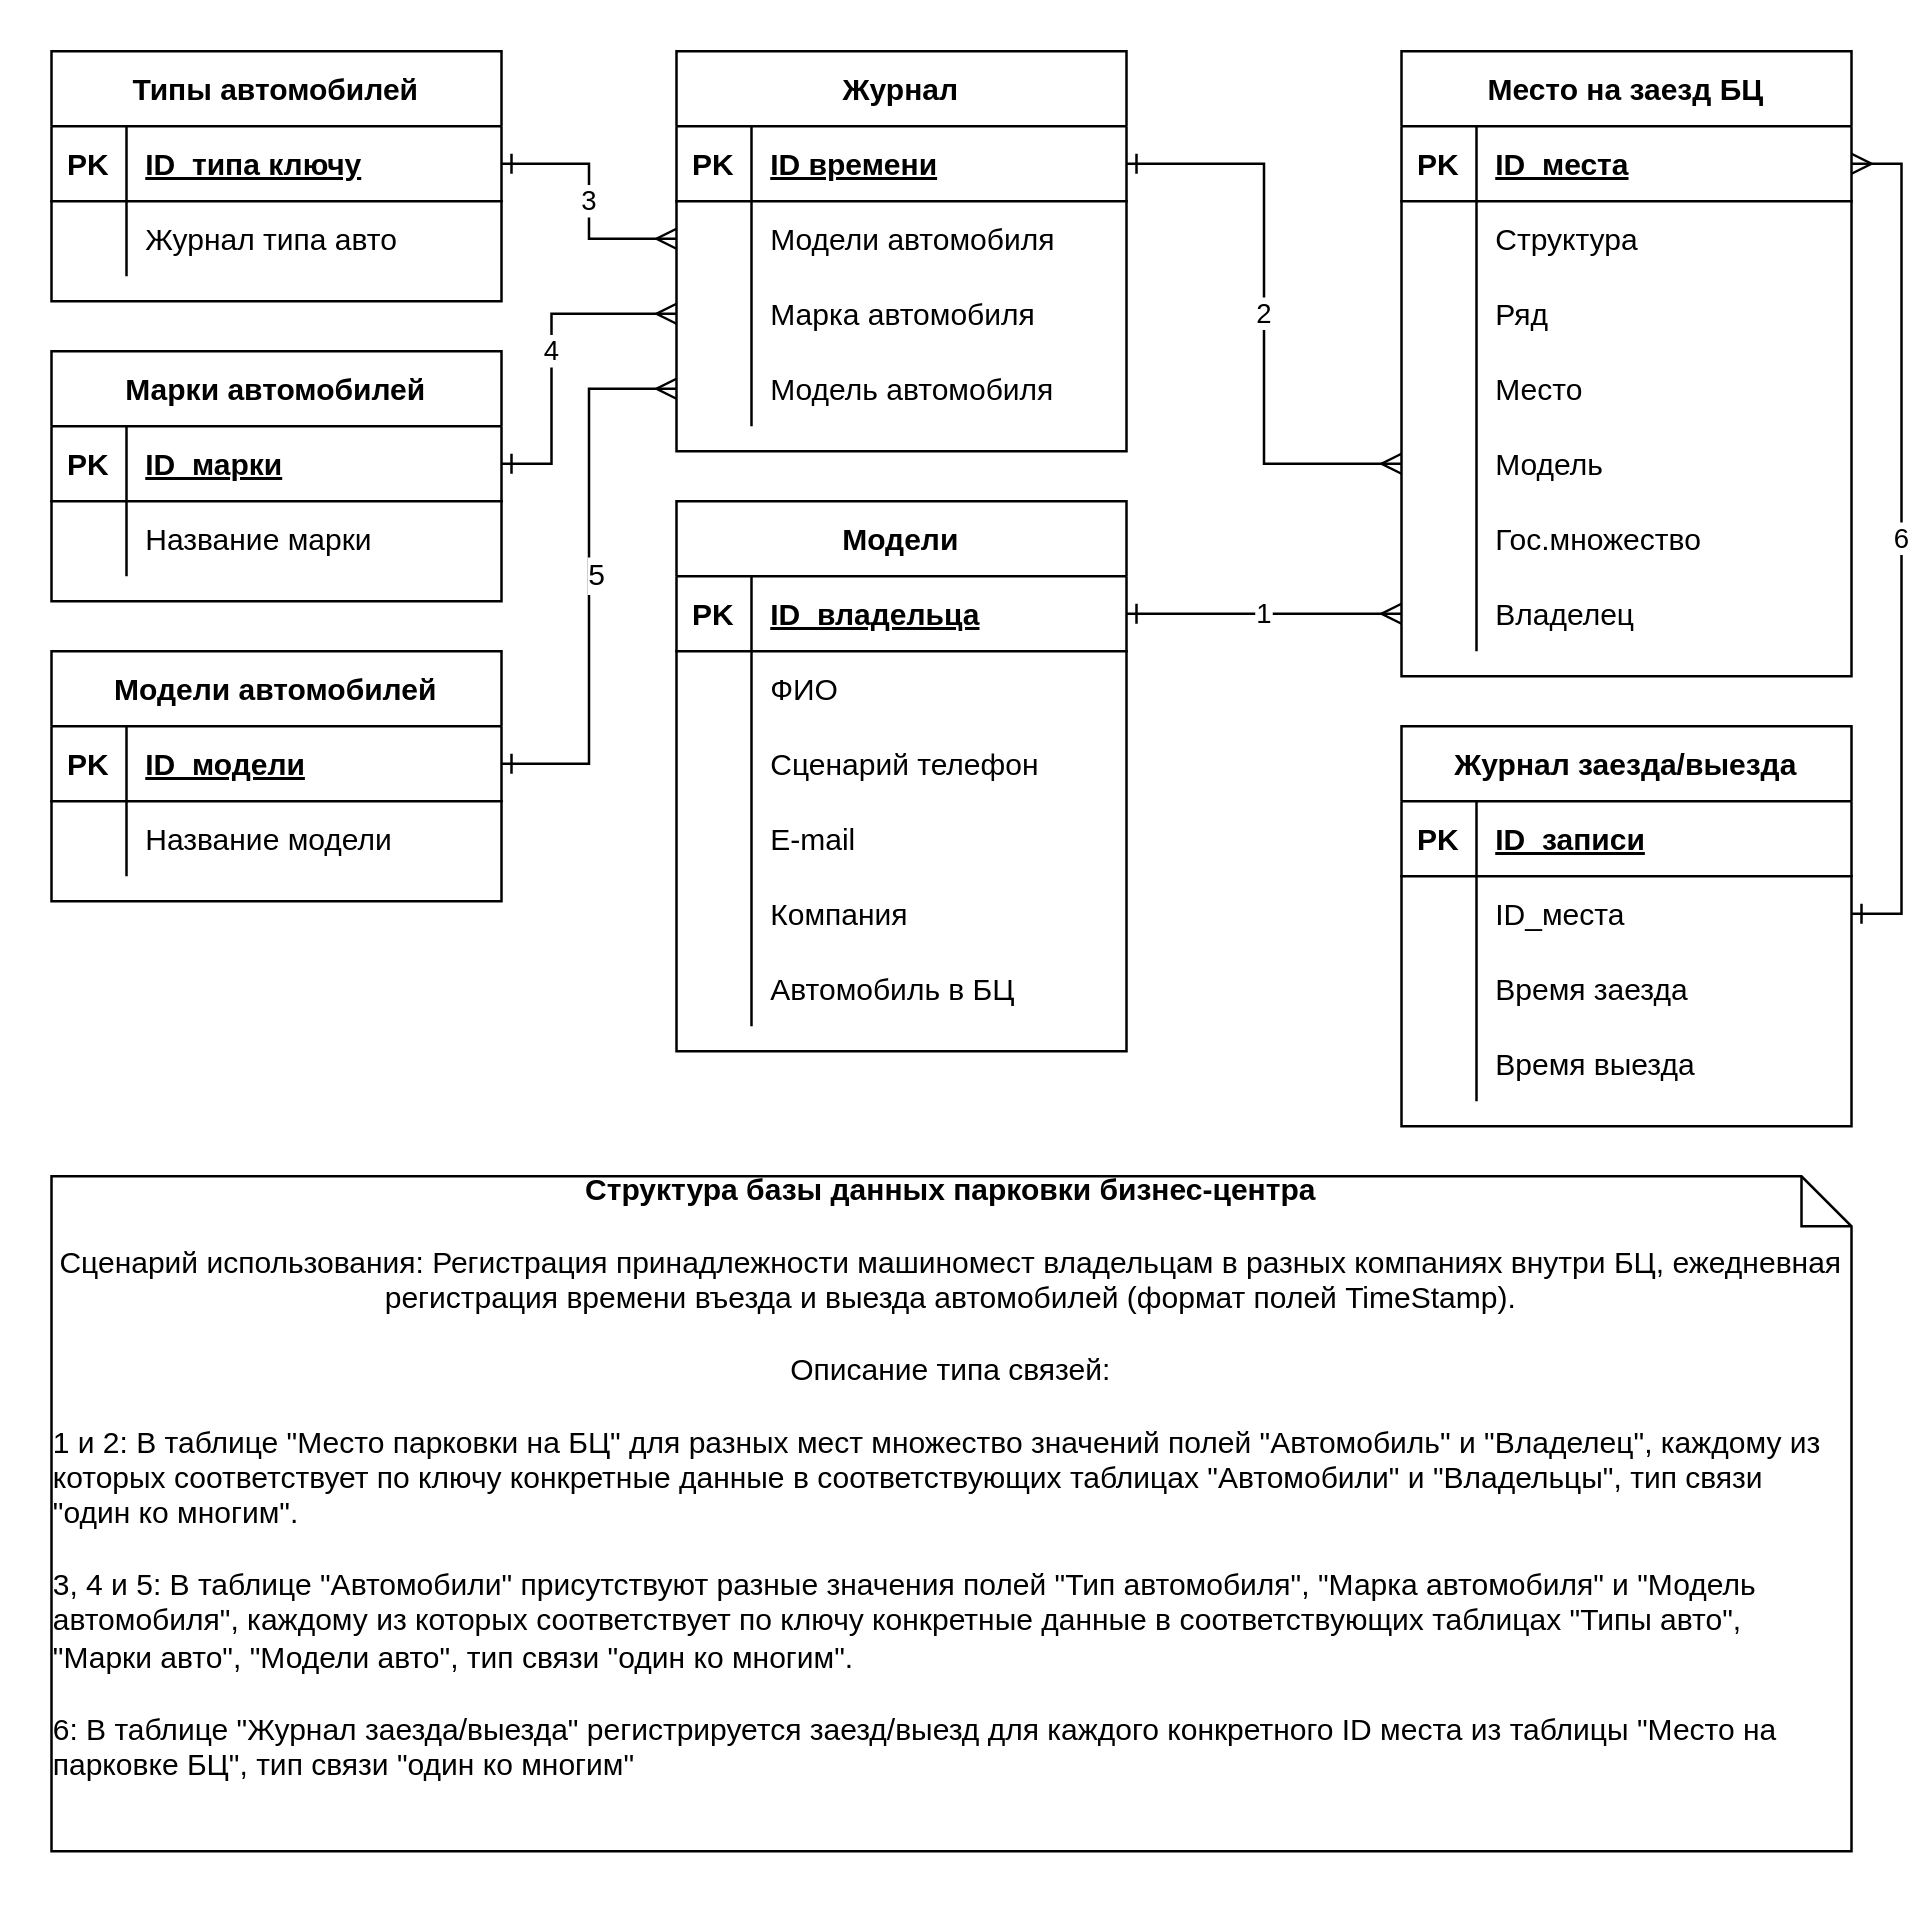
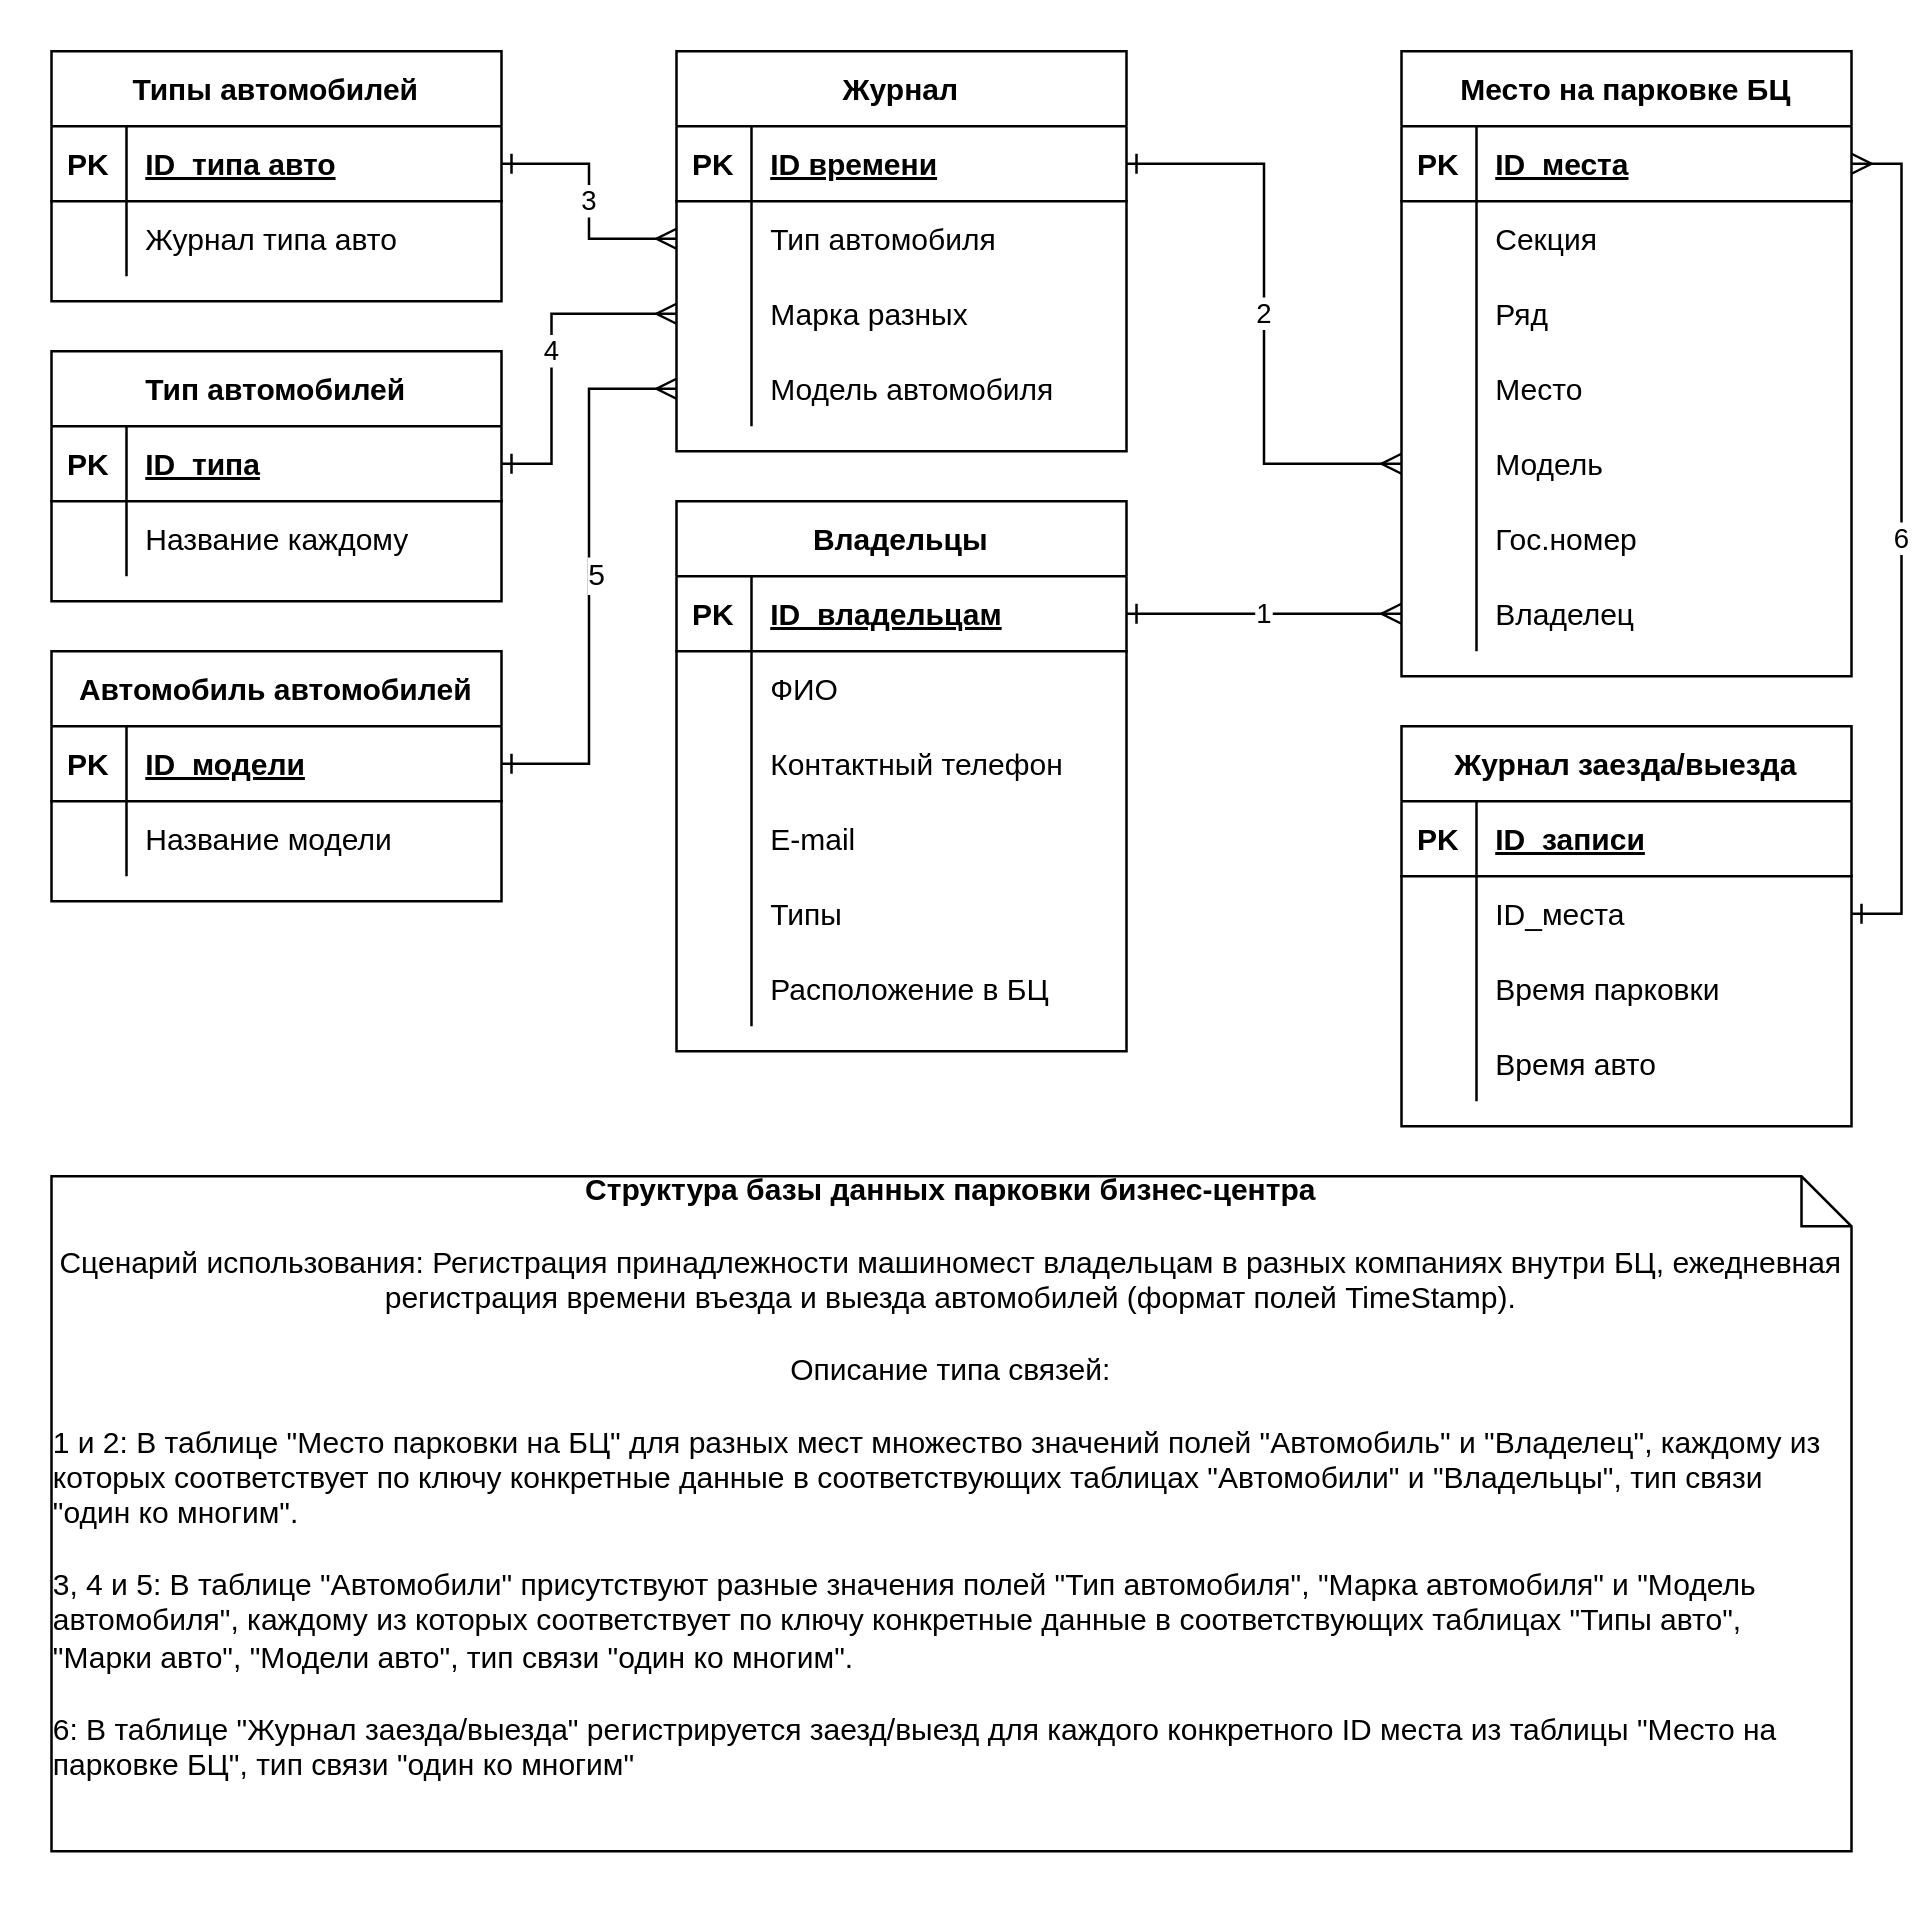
- <mxCell id="15" value="Место на заезд БЦ" style="shape=table;startSize=30;container=1;collapsible=1;childLayout=tableLayout;fixedRows=1;rowLines=0;fontStyle=1;align=center;resizeLast=1;" vertex="1" parent="1"><mxGeometry x="560" y="20" width="180" height="250" as="geometry" /></mxCell>
+ <mxCell id="15" value="Место на парковке БЦ" style="shape=table;startSize=30;container=1;collapsible=1;childLayout=tableLayout;fixedRows=1;rowLines=0;fontStyle=1;align=center;resizeLast=1;" vertex="1" parent="1"><mxGeometry x="560" y="20" width="180" height="250" as="geometry" /></mxCell>
- <mxCell id="40" value="ID_типа ключу" style="shape=partialRectangle;connectable=0;fillColor=none;top=0;left=0;bottom=0;right=0;align=left;spacingLeft=6;fontStyle=5;overflow=hidden;" vertex="1" parent="38"><mxGeometry x="30" width="150" height="30" as="geometry"><mxRectangle width="150" height="30" as="alternateBounds" /></mxGeometry></mxCell>
+ <mxCell id="40" value="ID_типа авто" style="shape=partialRectangle;connectable=0;fillColor=none;top=0;left=0;bottom=0;right=0;align=left;spacingLeft=6;fontStyle=5;overflow=hidden;" vertex="1" parent="38"><mxGeometry x="30" width="150" height="30" as="geometry"><mxRectangle width="150" height="30" as="alternateBounds" /></mxGeometry></mxCell>
- <mxCell id="88" value="Модели автомобиля" style="shape=partialRectangle;connectable=0;fillColor=none;top=0;left=0;bottom=0;right=0;align=left;spacingLeft=6;overflow=hidden;" vertex="1" parent="86"><mxGeometry x="30" width="150" height="30" as="geometry"><mxRectangle width="150" height="30" as="alternateBounds" /></mxGeometry></mxCell>
+ <mxCell id="88" value="Тип автомобиля" style="shape=partialRectangle;connectable=0;fillColor=none;top=0;left=0;bottom=0;right=0;align=left;spacingLeft=6;overflow=hidden;" vertex="1" parent="86"><mxGeometry x="30" width="150" height="30" as="geometry"><mxRectangle width="150" height="30" as="alternateBounds" /></mxGeometry></mxCell>
- <mxCell id="21" value="Структура" style="shape=partialRectangle;connectable=0;fillColor=none;top=0;left=0;bottom=0;right=0;align=left;spacingLeft=6;overflow=hidden;" vertex="1" parent="19"><mxGeometry x="30" width="150" height="30" as="geometry"><mxRectangle width="150" height="30" as="alternateBounds" /></mxGeometry></mxCell>
+ <mxCell id="21" value="Секция" style="shape=partialRectangle;connectable=0;fillColor=none;top=0;left=0;bottom=0;right=0;align=left;spacingLeft=6;overflow=hidden;" vertex="1" parent="19"><mxGeometry x="30" width="150" height="30" as="geometry"><mxRectangle width="150" height="30" as="alternateBounds" /></mxGeometry></mxCell>
- <mxCell id="91" value="Марка автомобиля" style="shape=partialRectangle;connectable=0;fillColor=none;top=0;left=0;bottom=0;right=0;align=left;spacingLeft=6;overflow=hidden;" vertex="1" parent="89"><mxGeometry x="30" width="150" height="30" as="geometry"><mxRectangle width="150" height="30" as="alternateBounds" /></mxGeometry></mxCell>
+ <mxCell id="91" value="Марка разных" style="shape=partialRectangle;connectable=0;fillColor=none;top=0;left=0;bottom=0;right=0;align=left;spacingLeft=6;overflow=hidden;" vertex="1" parent="89"><mxGeometry x="30" width="150" height="30" as="geometry"><mxRectangle width="150" height="30" as="alternateBounds" /></mxGeometry></mxCell>
- <mxCell id="44" value="Марки автомобилей" style="shape=table;startSize=30;container=1;collapsible=1;childLayout=tableLayout;fixedRows=1;rowLines=0;fontStyle=1;align=center;resizeLast=1;" vertex="1" parent="1"><mxGeometry x="20" y="140" width="180" height="100" as="geometry" /></mxCell>
+ <mxCell id="44" value="Тип автомобилей" style="shape=table;startSize=30;container=1;collapsible=1;childLayout=tableLayout;fixedRows=1;rowLines=0;fontStyle=1;align=center;resizeLast=1;" vertex="1" parent="1"><mxGeometry x="20" y="140" width="180" height="100" as="geometry" /></mxCell>
- <mxCell id="47" value="ID_марки" style="shape=partialRectangle;connectable=0;fillColor=none;top=0;left=0;bottom=0;right=0;align=left;spacingLeft=6;fontStyle=5;overflow=hidden;" vertex="1" parent="45"><mxGeometry x="30" width="150" height="30" as="geometry"><mxRectangle width="150" height="30" as="alternateBounds" /></mxGeometry></mxCell>
+ <mxCell id="47" value="ID_типа" style="shape=partialRectangle;connectable=0;fillColor=none;top=0;left=0;bottom=0;right=0;align=left;spacingLeft=6;fontStyle=5;overflow=hidden;" vertex="1" parent="45"><mxGeometry x="30" width="150" height="30" as="geometry"><mxRectangle width="150" height="30" as="alternateBounds" /></mxGeometry></mxCell>
- <mxCell id="50" value="Название марки" style="shape=partialRectangle;connectable=0;fillColor=none;top=0;left=0;bottom=0;right=0;align=left;spacingLeft=6;overflow=hidden;" vertex="1" parent="48"><mxGeometry x="30" width="150" height="30" as="geometry"><mxRectangle width="150" height="30" as="alternateBounds" /></mxGeometry></mxCell>
+ <mxCell id="50" value="Название каждому" style="shape=partialRectangle;connectable=0;fillColor=none;top=0;left=0;bottom=0;right=0;align=left;spacingLeft=6;overflow=hidden;" vertex="1" parent="48"><mxGeometry x="30" width="150" height="30" as="geometry"><mxRectangle width="150" height="30" as="alternateBounds" /></mxGeometry></mxCell>
- <mxCell id="62" value="Модели" style="shape=table;startSize=30;container=1;collapsible=1;childLayout=tableLayout;fixedRows=1;rowLines=0;fontStyle=1;align=center;resizeLast=1;" vertex="1" parent="1"><mxGeometry x="270" y="200" width="180" height="220" as="geometry" /></mxCell>
+ <mxCell id="62" value="Владельцы" style="shape=table;startSize=30;container=1;collapsible=1;childLayout=tableLayout;fixedRows=1;rowLines=0;fontStyle=1;align=center;resizeLast=1;" vertex="1" parent="1"><mxGeometry x="270" y="200" width="180" height="220" as="geometry" /></mxCell>
- <mxCell id="33" value="Гос.множество" style="shape=partialRectangle;connectable=0;fillColor=none;top=0;left=0;bottom=0;right=0;align=left;spacingLeft=6;overflow=hidden;" vertex="1" parent="31"><mxGeometry x="30" width="150" height="30" as="geometry"><mxRectangle width="150" height="30" as="alternateBounds" /></mxGeometry></mxCell>
+ <mxCell id="33" value="Гос.номер" style="shape=partialRectangle;connectable=0;fillColor=none;top=0;left=0;bottom=0;right=0;align=left;spacingLeft=6;overflow=hidden;" vertex="1" parent="31"><mxGeometry x="30" width="150" height="30" as="geometry"><mxRectangle width="150" height="30" as="alternateBounds" /></mxGeometry></mxCell>
- <mxCell id="65" value="ID_владельца" style="shape=partialRectangle;connectable=0;fillColor=none;top=0;left=0;bottom=0;right=0;align=left;spacingLeft=6;fontStyle=5;overflow=hidden;" vertex="1" parent="63"><mxGeometry x="30" width="150" height="30" as="geometry"><mxRectangle width="150" height="30" as="alternateBounds" /></mxGeometry></mxCell>
+ <mxCell id="65" value="ID_владельцам" style="shape=partialRectangle;connectable=0;fillColor=none;top=0;left=0;bottom=0;right=0;align=left;spacingLeft=6;fontStyle=5;overflow=hidden;" vertex="1" parent="63"><mxGeometry x="30" width="150" height="30" as="geometry"><mxRectangle width="150" height="30" as="alternateBounds" /></mxGeometry></mxCell>
- <mxCell id="53" value="Модели автомобилей" style="shape=table;startSize=30;container=1;collapsible=1;childLayout=tableLayout;fixedRows=1;rowLines=0;fontStyle=1;align=center;resizeLast=1;" vertex="1" parent="1"><mxGeometry x="20" y="260" width="180" height="100" as="geometry" /></mxCell>
+ <mxCell id="53" value="Автомобиль автомобилей" style="shape=table;startSize=30;container=1;collapsible=1;childLayout=tableLayout;fixedRows=1;rowLines=0;fontStyle=1;align=center;resizeLast=1;" vertex="1" parent="1"><mxGeometry x="20" y="260" width="180" height="100" as="geometry" /></mxCell>
- <mxCell id="71" value="Сценарий телефон" style="shape=partialRectangle;connectable=0;fillColor=none;top=0;left=0;bottom=0;right=0;align=left;spacingLeft=6;overflow=hidden;" vertex="1" parent="69"><mxGeometry x="30" width="150" height="30" as="geometry"><mxRectangle width="150" height="30" as="alternateBounds" /></mxGeometry></mxCell>
+ <mxCell id="71" value="Контактный телефон" style="shape=partialRectangle;connectable=0;fillColor=none;top=0;left=0;bottom=0;right=0;align=left;spacingLeft=6;overflow=hidden;" vertex="1" parent="69"><mxGeometry x="30" width="150" height="30" as="geometry"><mxRectangle width="150" height="30" as="alternateBounds" /></mxGeometry></mxCell>
- <mxCell id="77" value="Компания" style="shape=partialRectangle;connectable=0;fillColor=none;top=0;left=0;bottom=0;right=0;align=left;spacingLeft=6;overflow=hidden;" vertex="1" parent="75"><mxGeometry x="30" width="150" height="30" as="geometry"><mxRectangle width="150" height="30" as="alternateBounds" /></mxGeometry></mxCell>
+ <mxCell id="77" value="Типы" style="shape=partialRectangle;connectable=0;fillColor=none;top=0;left=0;bottom=0;right=0;align=left;spacingLeft=6;overflow=hidden;" vertex="1" parent="75"><mxGeometry x="30" width="150" height="30" as="geometry"><mxRectangle width="150" height="30" as="alternateBounds" /></mxGeometry></mxCell>
- <mxCell id="80" value="Автомобиль в БЦ" style="shape=partialRectangle;connectable=0;fillColor=none;top=0;left=0;bottom=0;right=0;align=left;spacingLeft=6;overflow=hidden;" vertex="1" parent="78"><mxGeometry x="30" width="150" height="30" as="geometry"><mxRectangle width="150" height="30" as="alternateBounds" /></mxGeometry></mxCell>
+ <mxCell id="80" value="Расположение в БЦ" style="shape=partialRectangle;connectable=0;fillColor=none;top=0;left=0;bottom=0;right=0;align=left;spacingLeft=6;overflow=hidden;" vertex="1" parent="78"><mxGeometry x="30" width="150" height="30" as="geometry"><mxRectangle width="150" height="30" as="alternateBounds" /></mxGeometry></mxCell>
- <mxCell id="11" value="Время заезда" style="shape=partialRectangle;connectable=0;fillColor=none;top=0;left=0;bottom=0;right=0;align=left;spacingLeft=6;overflow=hidden;" vertex="1" parent="9"><mxGeometry x="30" width="150" height="30" as="geometry"><mxRectangle width="150" height="30" as="alternateBounds" /></mxGeometry></mxCell>
+ <mxCell id="11" value="Время парковки" style="shape=partialRectangle;connectable=0;fillColor=none;top=0;left=0;bottom=0;right=0;align=left;spacingLeft=6;overflow=hidden;" vertex="1" parent="9"><mxGeometry x="30" width="150" height="30" as="geometry"><mxRectangle width="150" height="30" as="alternateBounds" /></mxGeometry></mxCell>
- <mxCell id="14" value="Время выезда" style="shape=partialRectangle;connectable=0;fillColor=none;top=0;left=0;bottom=0;right=0;align=left;spacingLeft=6;overflow=hidden;" vertex="1" parent="12"><mxGeometry x="30" width="150" height="30" as="geometry"><mxRectangle width="150" height="30" as="alternateBounds" /></mxGeometry></mxCell>
+ <mxCell id="14" value="Время авто" style="shape=partialRectangle;connectable=0;fillColor=none;top=0;left=0;bottom=0;right=0;align=left;spacingLeft=6;overflow=hidden;" vertex="1" parent="12"><mxGeometry x="30" width="150" height="30" as="geometry"><mxRectangle width="150" height="30" as="alternateBounds" /></mxGeometry></mxCell>
